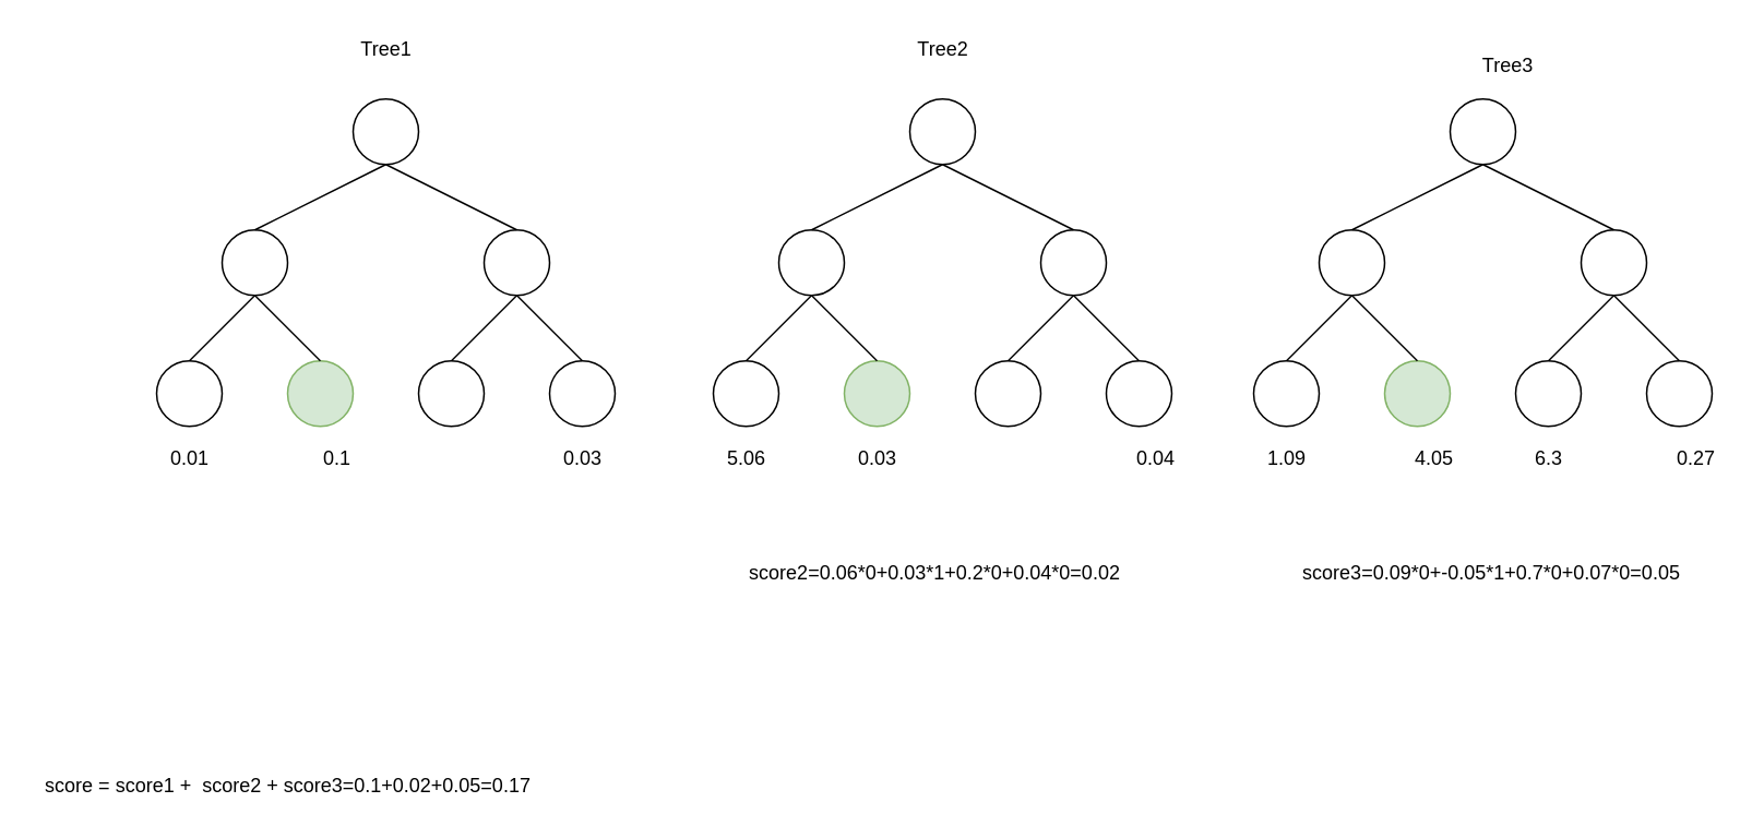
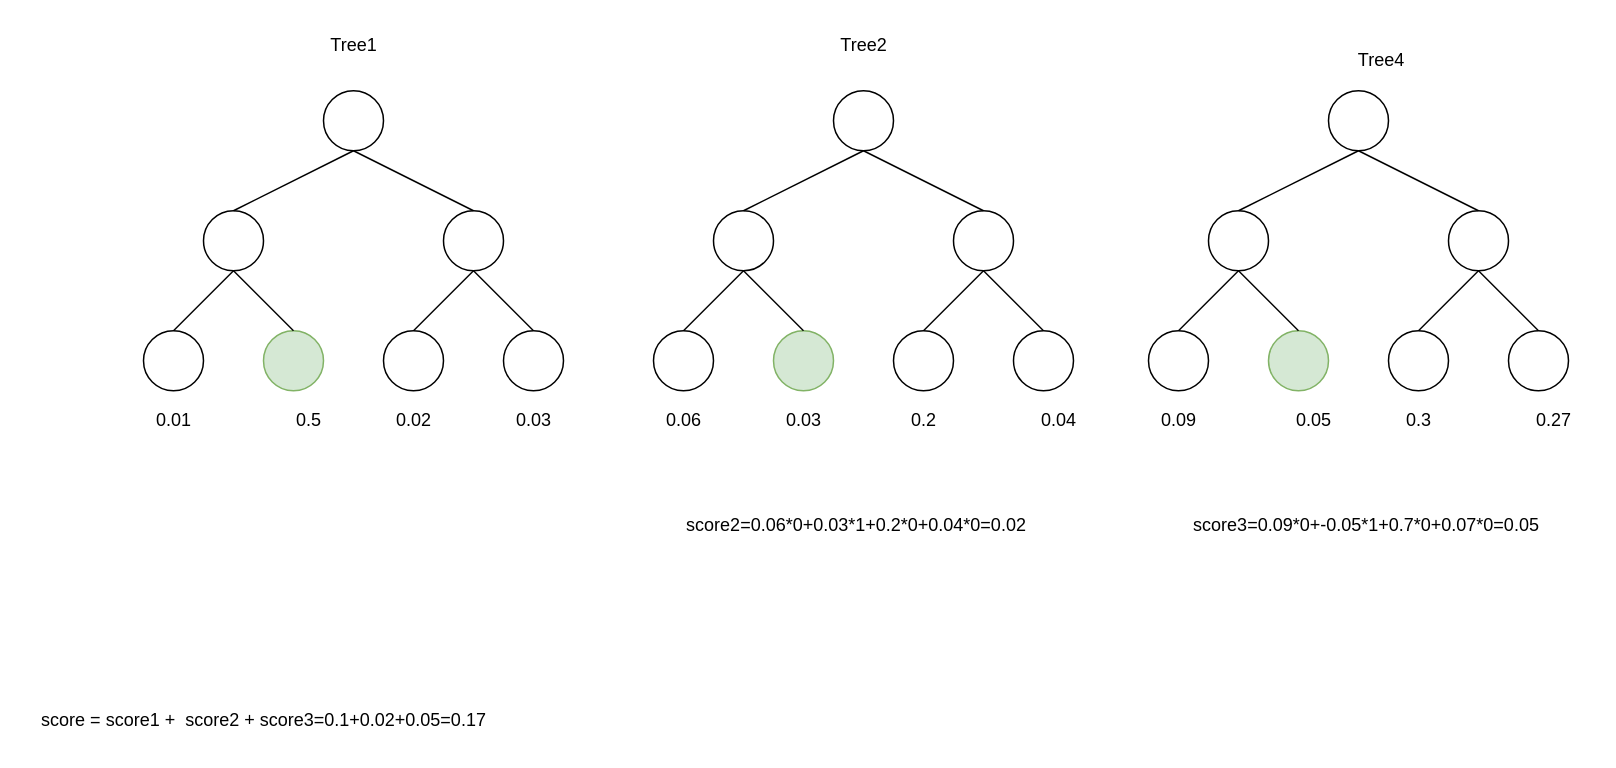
- <mxCell id="57" value="Tree3" style="text;html=1;align=center;verticalAlign=middle;resizable=0;points=[];autosize=1;strokeColor=none;fillColor=none;" vertex="1" parent="1"><mxGeometry x="895" y="30" width="50" height="20" as="geometry" /></mxCell>
+ <mxCell id="57" value="Tree4" style="text;html=1;align=center;verticalAlign=middle;resizable=0;points=[];autosize=1;strokeColor=none;fillColor=none;" vertex="1" parent="1"><mxGeometry x="895" y="30" width="50" height="20" as="geometry" /></mxCell>
- <mxCell id="42" value="0.1" style="text;html=1;align=center;verticalAlign=middle;resizable=0;points=[];autosize=1;strokeColor=none;fillColor=none;" vertex="1" parent="1"><mxGeometry x="190" y="270" width="30" height="20" as="geometry" /></mxCell>
+ <mxCell id="42" value="0.5" style="text;html=1;align=center;verticalAlign=middle;resizable=0;points=[];autosize=1;strokeColor=none;fillColor=none;" vertex="1" parent="1"><mxGeometry x="190" y="270" width="30" height="20" as="geometry" /></mxCell>
+ <mxCell id="43" value="0.02" style="text;html=1;align=center;verticalAlign=middle;resizable=0;points=[];autosize=1;strokeColor=none;fillColor=none;" vertex="1" parent="1"><mxGeometry x="255" y="270" width="40" height="20" as="geometry" /></mxCell>
- <mxCell id="46" value="5.06" style="text;html=1;align=center;verticalAlign=middle;resizable=0;points=[];autosize=1;strokeColor=none;fillColor=none;" vertex="1" parent="1"><mxGeometry x="435" y="270" width="40" height="20" as="geometry" /></mxCell>
+ <mxCell id="46" value="0.06" style="text;html=1;align=center;verticalAlign=middle;resizable=0;points=[];autosize=1;strokeColor=none;fillColor=none;" vertex="1" parent="1"><mxGeometry x="435" y="270" width="40" height="20" as="geometry" /></mxCell>
+ <mxCell id="47" value="0.2" style="text;html=1;align=center;verticalAlign=middle;resizable=0;points=[];autosize=1;strokeColor=none;fillColor=none;" vertex="1" parent="1"><mxGeometry x="600" y="270" width="30" height="20" as="geometry" /></mxCell>
- <mxCell id="49" value="1.09" style="text;html=1;align=center;verticalAlign=middle;resizable=0;points=[];autosize=1;strokeColor=none;fillColor=none;" vertex="1" parent="1"><mxGeometry x="765" y="270" width="40" height="20" as="geometry" /></mxCell>
+ <mxCell id="49" value="0.09" style="text;html=1;align=center;verticalAlign=middle;resizable=0;points=[];autosize=1;strokeColor=none;fillColor=none;" vertex="1" parent="1"><mxGeometry x="765" y="270" width="40" height="20" as="geometry" /></mxCell>
- <mxCell id="50" value="4.05" style="text;html=1;align=center;verticalAlign=middle;resizable=0;points=[];autosize=1;strokeColor=none;fillColor=none;" vertex="1" parent="1"><mxGeometry x="855" y="270" width="40" height="20" as="geometry" /></mxCell>
+ <mxCell id="50" value="0.05" style="text;html=1;align=center;verticalAlign=middle;resizable=0;points=[];autosize=1;strokeColor=none;fillColor=none;" vertex="1" parent="1"><mxGeometry x="855" y="270" width="40" height="20" as="geometry" /></mxCell>
- <mxCell id="51" value="6.3" style="text;html=1;align=center;verticalAlign=middle;resizable=0;points=[];autosize=1;strokeColor=none;fillColor=none;" vertex="1" parent="1"><mxGeometry x="930" y="270" width="30" height="20" as="geometry" /></mxCell>
+ <mxCell id="51" value="0.3" style="text;html=1;align=center;verticalAlign=middle;resizable=0;points=[];autosize=1;strokeColor=none;fillColor=none;" vertex="1" parent="1"><mxGeometry x="930" y="270" width="30" height="20" as="geometry" /></mxCell>
